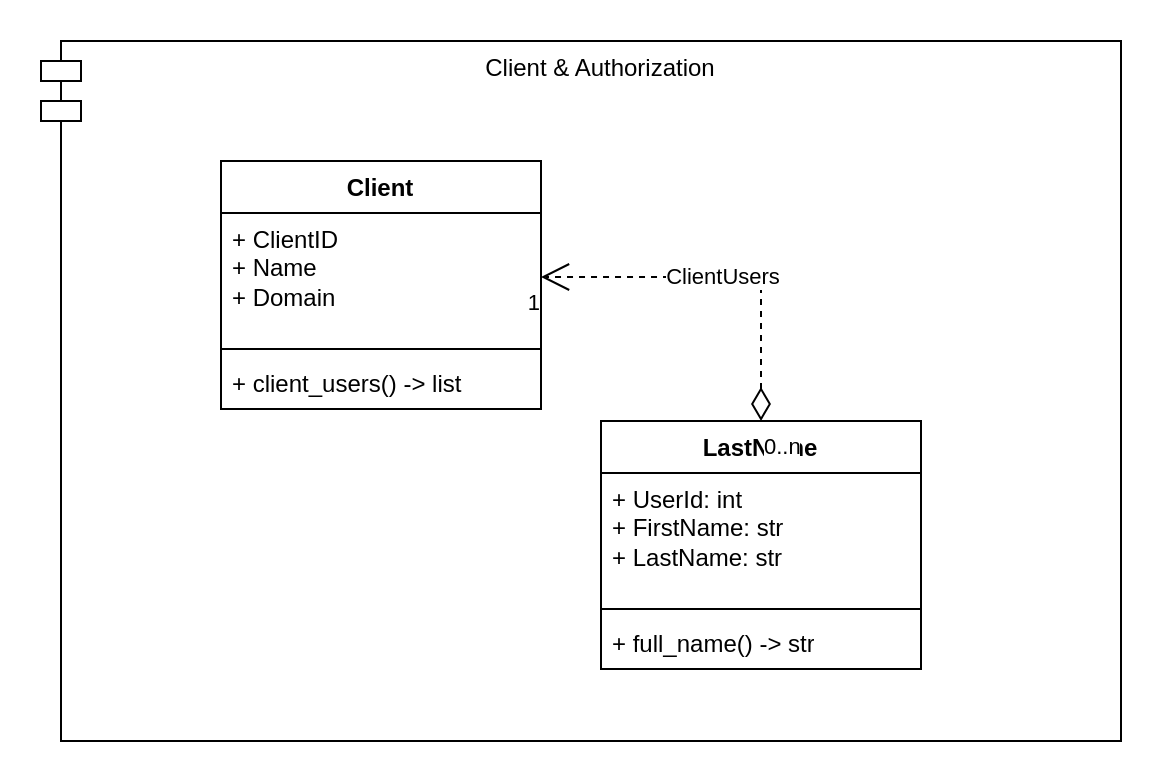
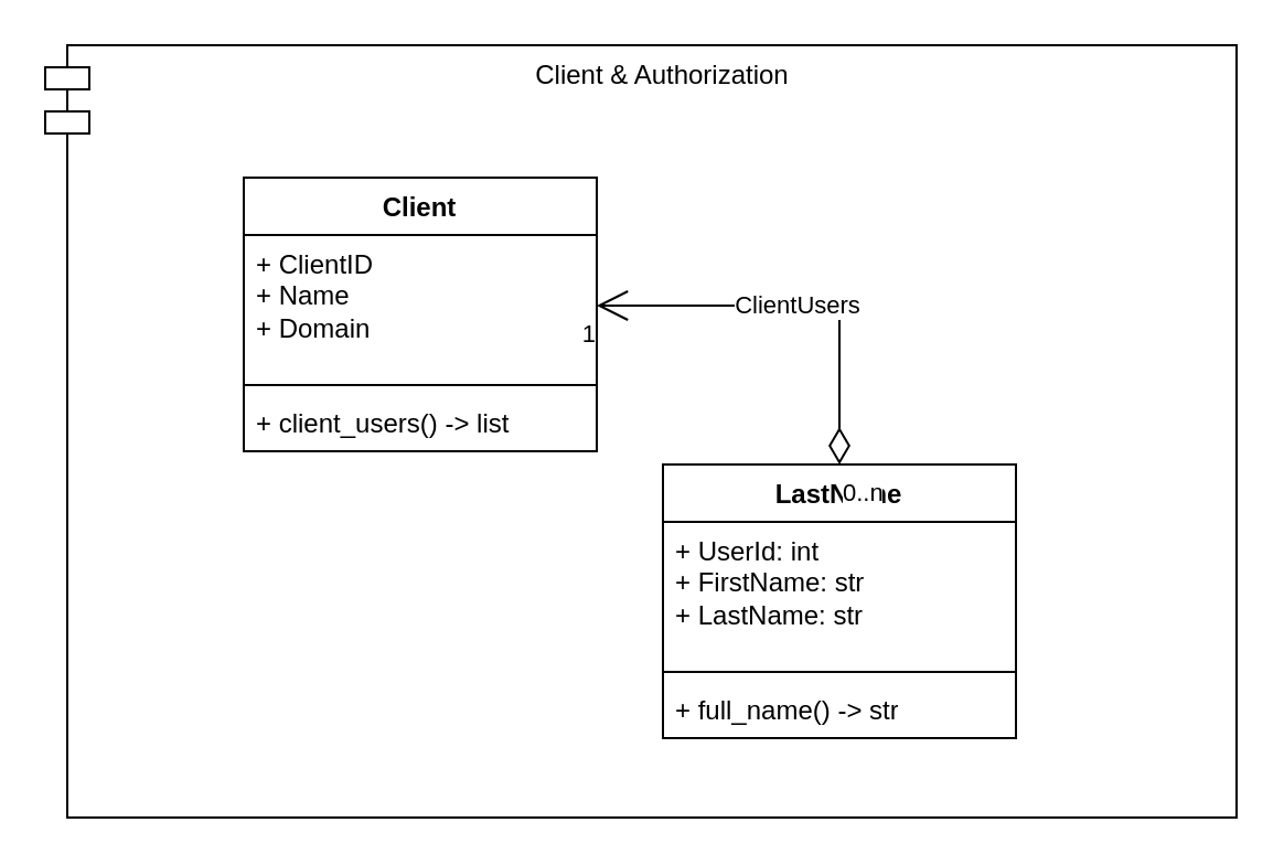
- <mxCell id="11" value="ClientUsers" style="endArrow=open;html=1;endSize=12;startArrow=diamondThin;startSize=14;startFill=0;edgeStyle=orthogonalEdgeStyle;rounded=0;entryX=1;entryY=0.5;entryDx=0;entryDy=0;exitX=0.5;exitY=0;exitDx=0;exitDy=0;dashed=1;" edge="1" parent="1" source="7" target="4"><mxGeometry relative="1" as="geometry"><mxPoint x="390" y="190" as="sourcePoint" /><mxPoint x="560" y="200" as="targetPoint" /></mxGeometry></mxCell>
+ <mxCell id="11" value="ClientUsers" style="endArrow=open;html=1;endSize=12;startArrow=diamondThin;startSize=14;startFill=0;edgeStyle=orthogonalEdgeStyle;rounded=0;entryX=1;entryY=0.5;entryDx=0;entryDy=0;exitX=0.5;exitY=0;exitDx=0;exitDy=0;" edge="1" parent="1" source="7" target="4"><mxGeometry relative="1" as="geometry"><mxPoint x="390" y="190" as="sourcePoint" /><mxPoint x="560" y="200" as="targetPoint" /></mxGeometry></mxCell>
